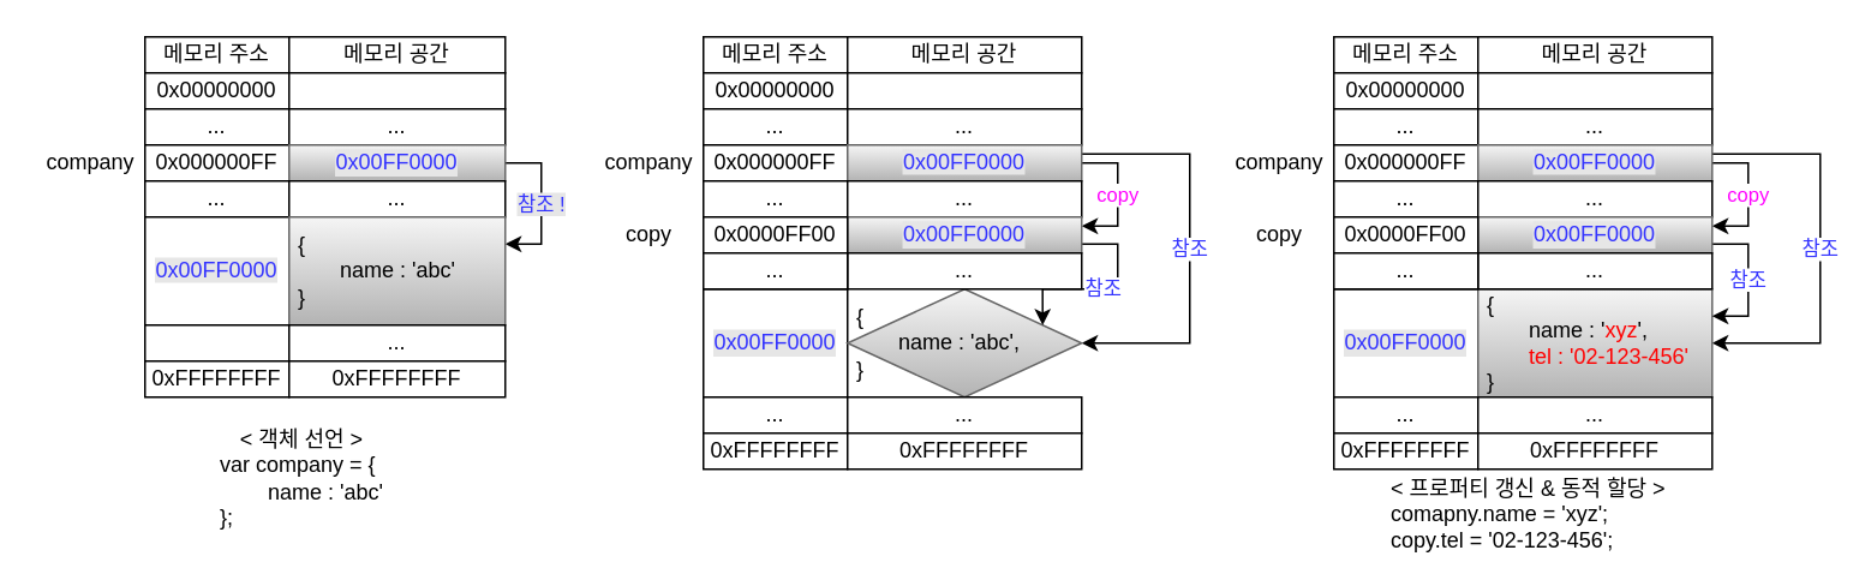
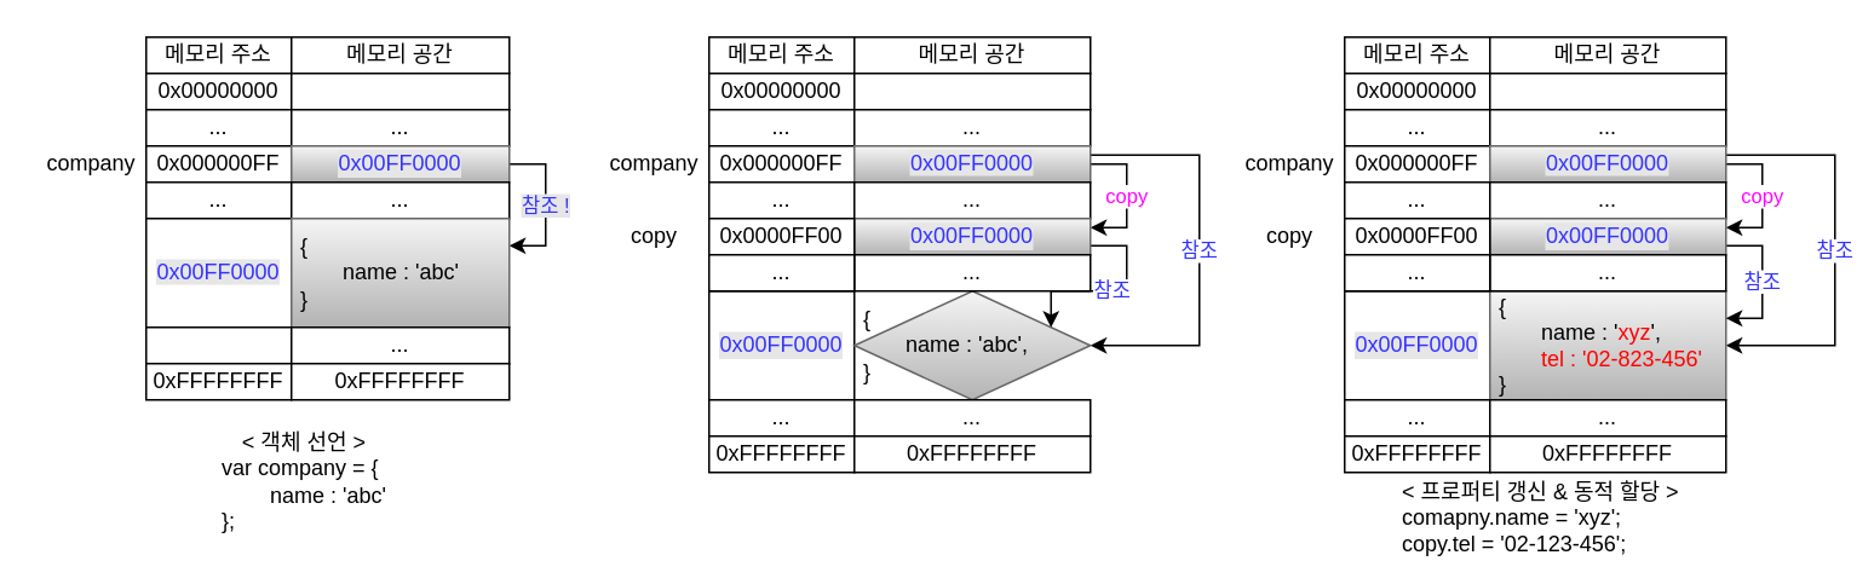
- <mxCell id="63" value="&amp;nbsp;{&lt;br&gt;&lt;span style=&quot;white-space: pre;&quot;&gt;&#09;&lt;/span&gt;name : '&lt;font color=&quot;#ff0000&quot;&gt;xyz&lt;/font&gt;',&lt;br&gt;&lt;span style=&quot;white-space: pre;&quot;&gt;&#09;&lt;/span&gt;&lt;font color=&quot;#ff0000&quot;&gt;tel : '02-123-456'&lt;/font&gt;&lt;br&gt;&amp;nbsp;}" style="rounded=0;whiteSpace=wrap;html=1;align=left;fillColor=#f5f5f5;strokeColor=#666666;gradientColor=#b3b3b3;" vertex="1" parent="1"><mxGeometry x="820" y="160" width="130" height="60" as="geometry" /></mxCell>
+ <mxCell id="63" value="&amp;nbsp;{&lt;br&gt;&lt;span style=&quot;white-space: pre;&quot;&gt;&#09;&lt;/span&gt;name : '&lt;font color=&quot;#ff0000&quot;&gt;xyz&lt;/font&gt;',&lt;br&gt;&lt;span style=&quot;white-space: pre;&quot;&gt;&#09;&lt;/span&gt;&lt;font color=&quot;#ff0000&quot;&gt;tel : '02-823-456'&lt;/font&gt;&lt;br&gt;&amp;nbsp;}" style="rounded=0;whiteSpace=wrap;html=1;align=left;fillColor=#f5f5f5;strokeColor=#666666;gradientColor=#b3b3b3;" vertex="1" parent="1"><mxGeometry x="820" y="160" width="130" height="60" as="geometry" /></mxCell>
